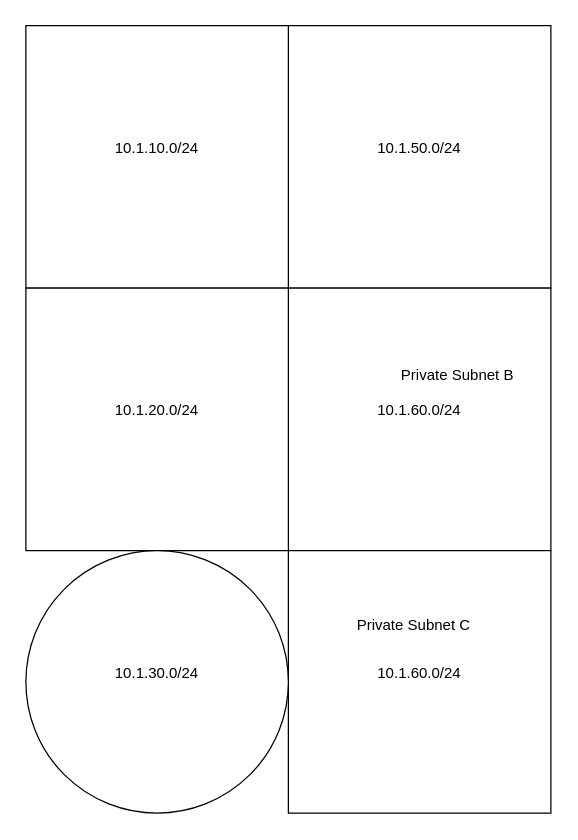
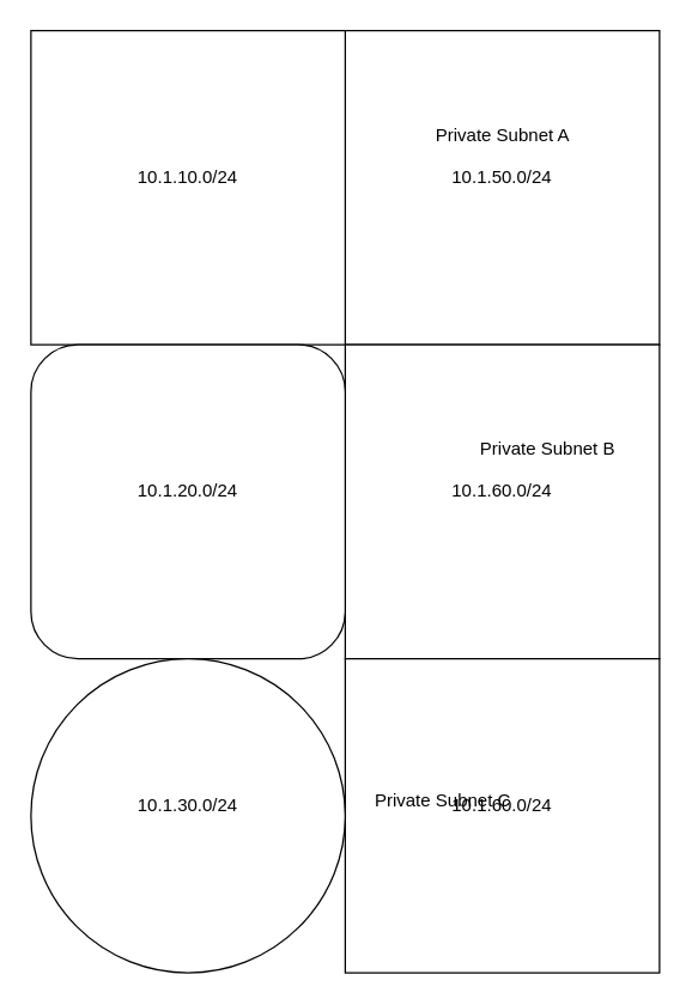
+ <mxCell id="8" value="Private Subnet A" style="text;html=1;resizable=0;autosize=1;align=center;verticalAlign=middle;points=[];fillColor=none;strokeColor=none;rounded=0;" vertex="1" parent="1"><mxGeometry x="285" y="80" width="100" height="20" as="geometry" /></mxCell>
- <mxCell id="6" value="&#10;&lt;span id=&quot;CidrBlock&quot; class=&quot;&quot;&gt;10.1.20.0/24&lt;/span&gt;&#10;&#10;" style="whiteSpace=wrap;html=1;aspect=fixed;" vertex="1" parent="1"><mxGeometry x="20" y="230" width="210" height="210" as="geometry" /></mxCell>
+ <mxCell id="6" value="&#10;&lt;span id=&quot;CidrBlock&quot; class=&quot;&quot;&gt;10.1.20.0/24&lt;/span&gt;&#10;&#10;" style="whiteSpace=wrap;html=1;aspect=fixed;rounded=1;" vertex="1" parent="1"><mxGeometry x="20" y="230" width="210" height="210" as="geometry" /></mxCell>
- <mxCell id="10" value="Private Subnet C" style="text;html=1;resizable=0;autosize=1;align=center;verticalAlign=middle;points=[];fillColor=none;strokeColor=none;rounded=0;" vertex="1" parent="1"><mxGeometry x="275" y="490" width="110" height="20" as="geometry" /></mxCell>
+ <mxCell id="10" value="Private Subnet C" style="text;html=1;resizable=0;autosize=1;align=center;verticalAlign=middle;points=[];fillColor=none;strokeColor=none;rounded=0;" vertex="1" parent="1"><mxGeometry x="240" y="525" width="110" height="20" as="geometry" /></mxCell>
